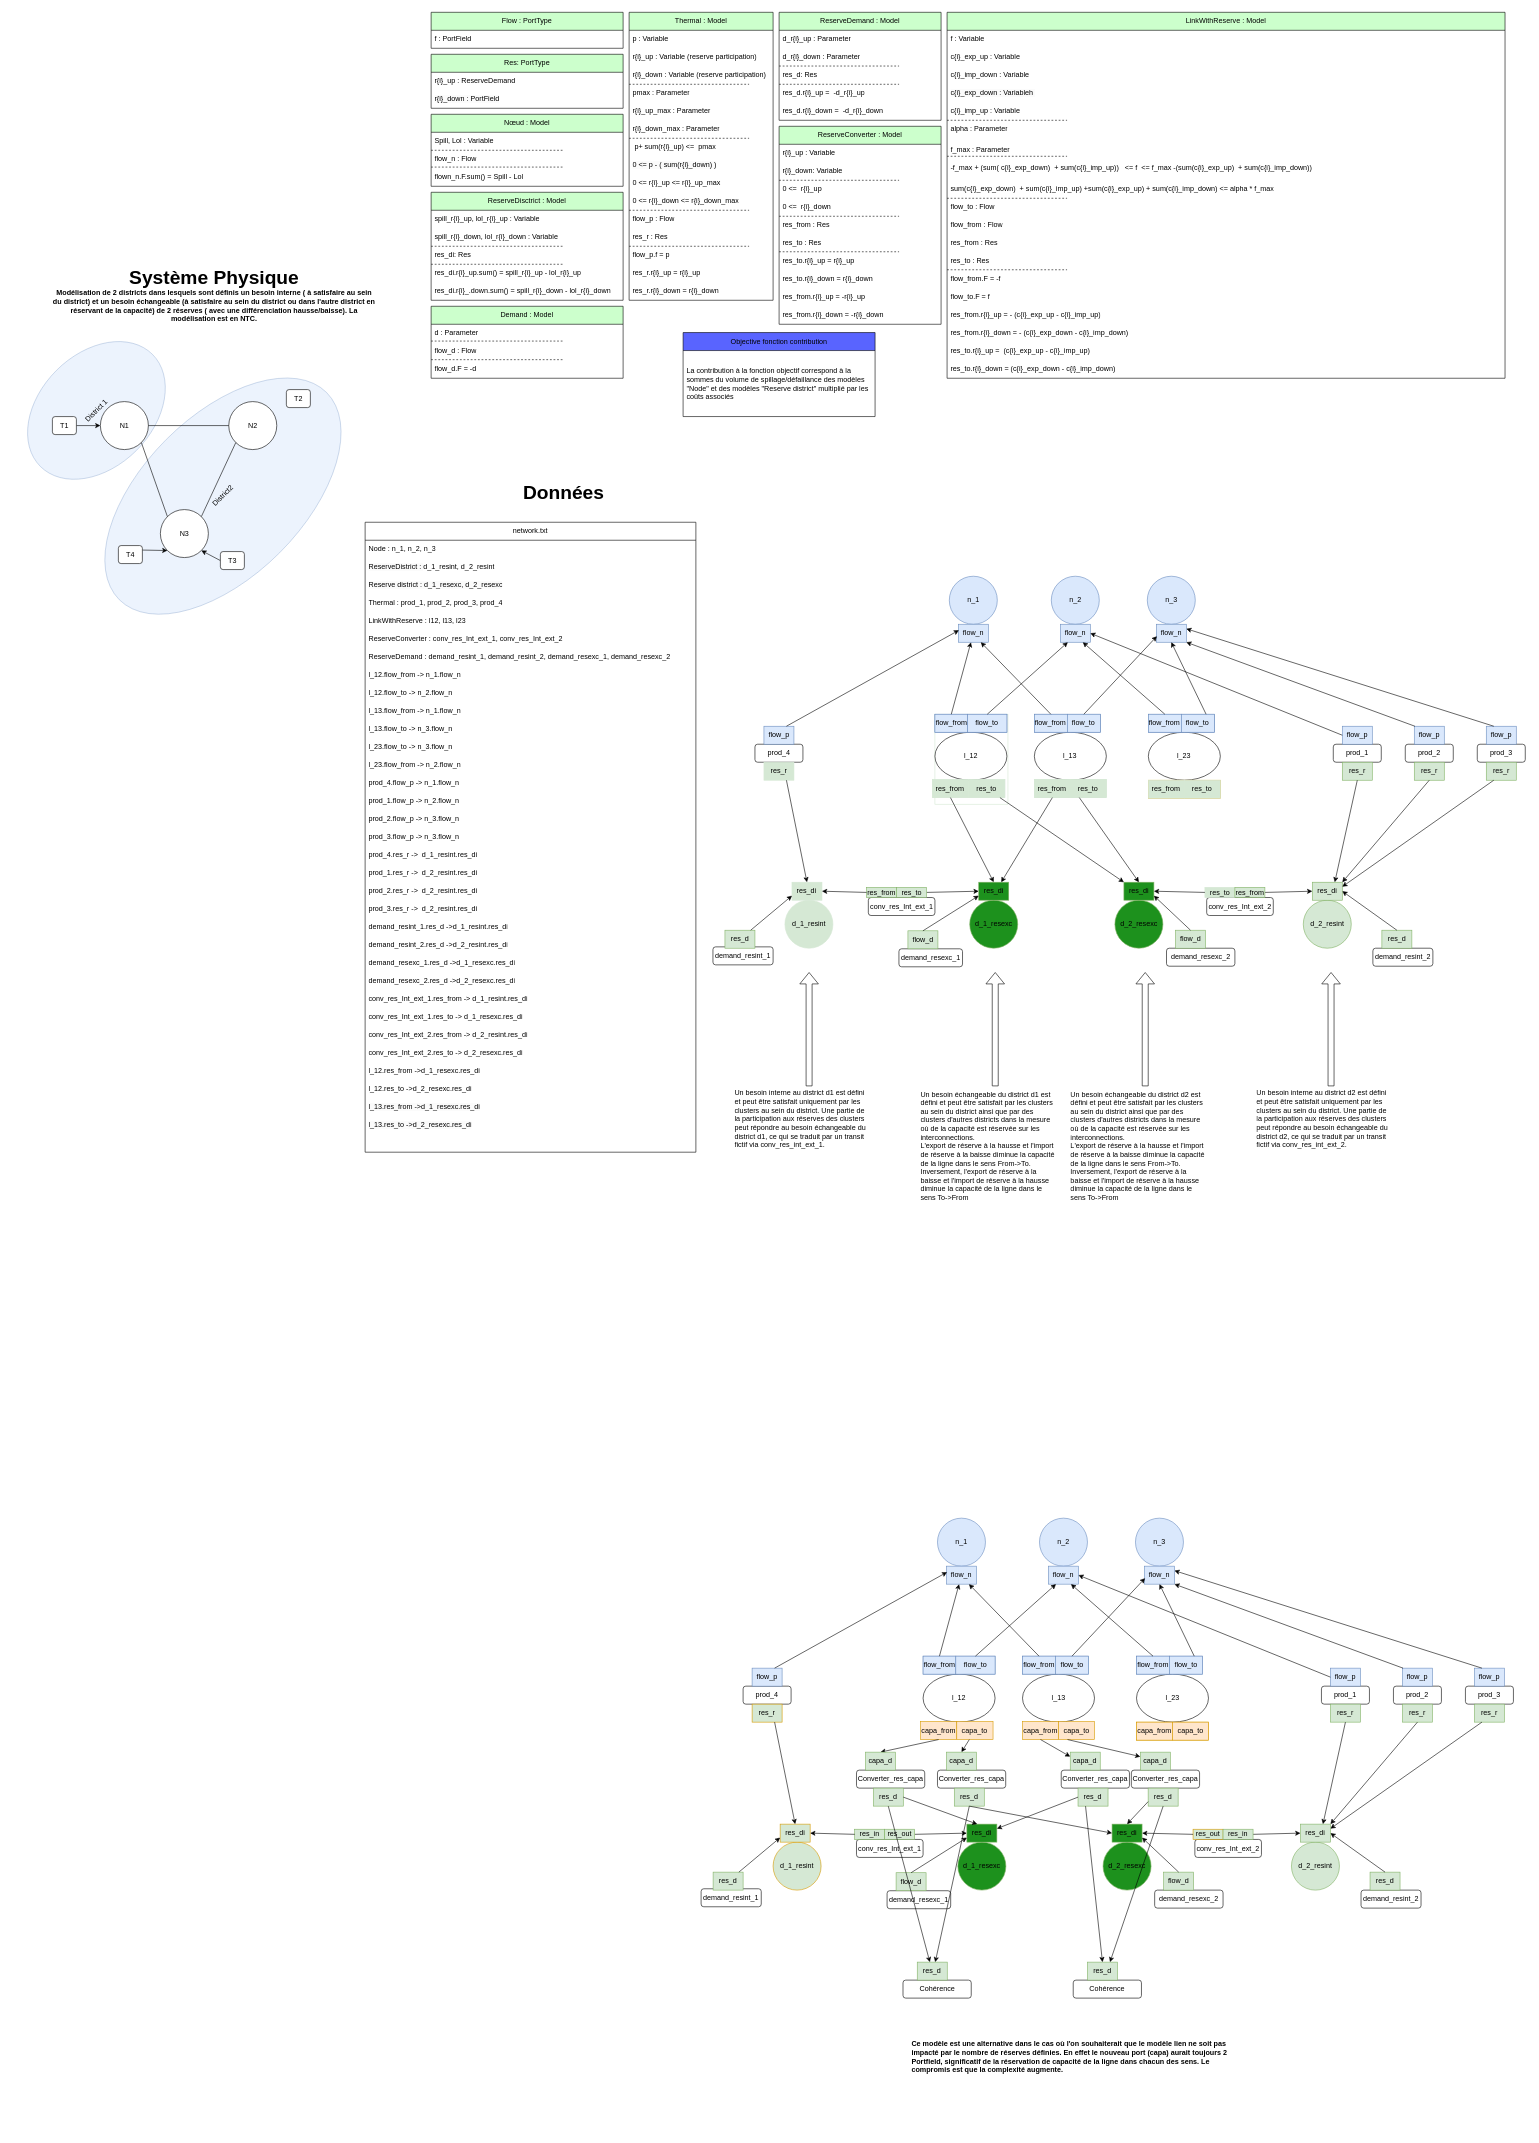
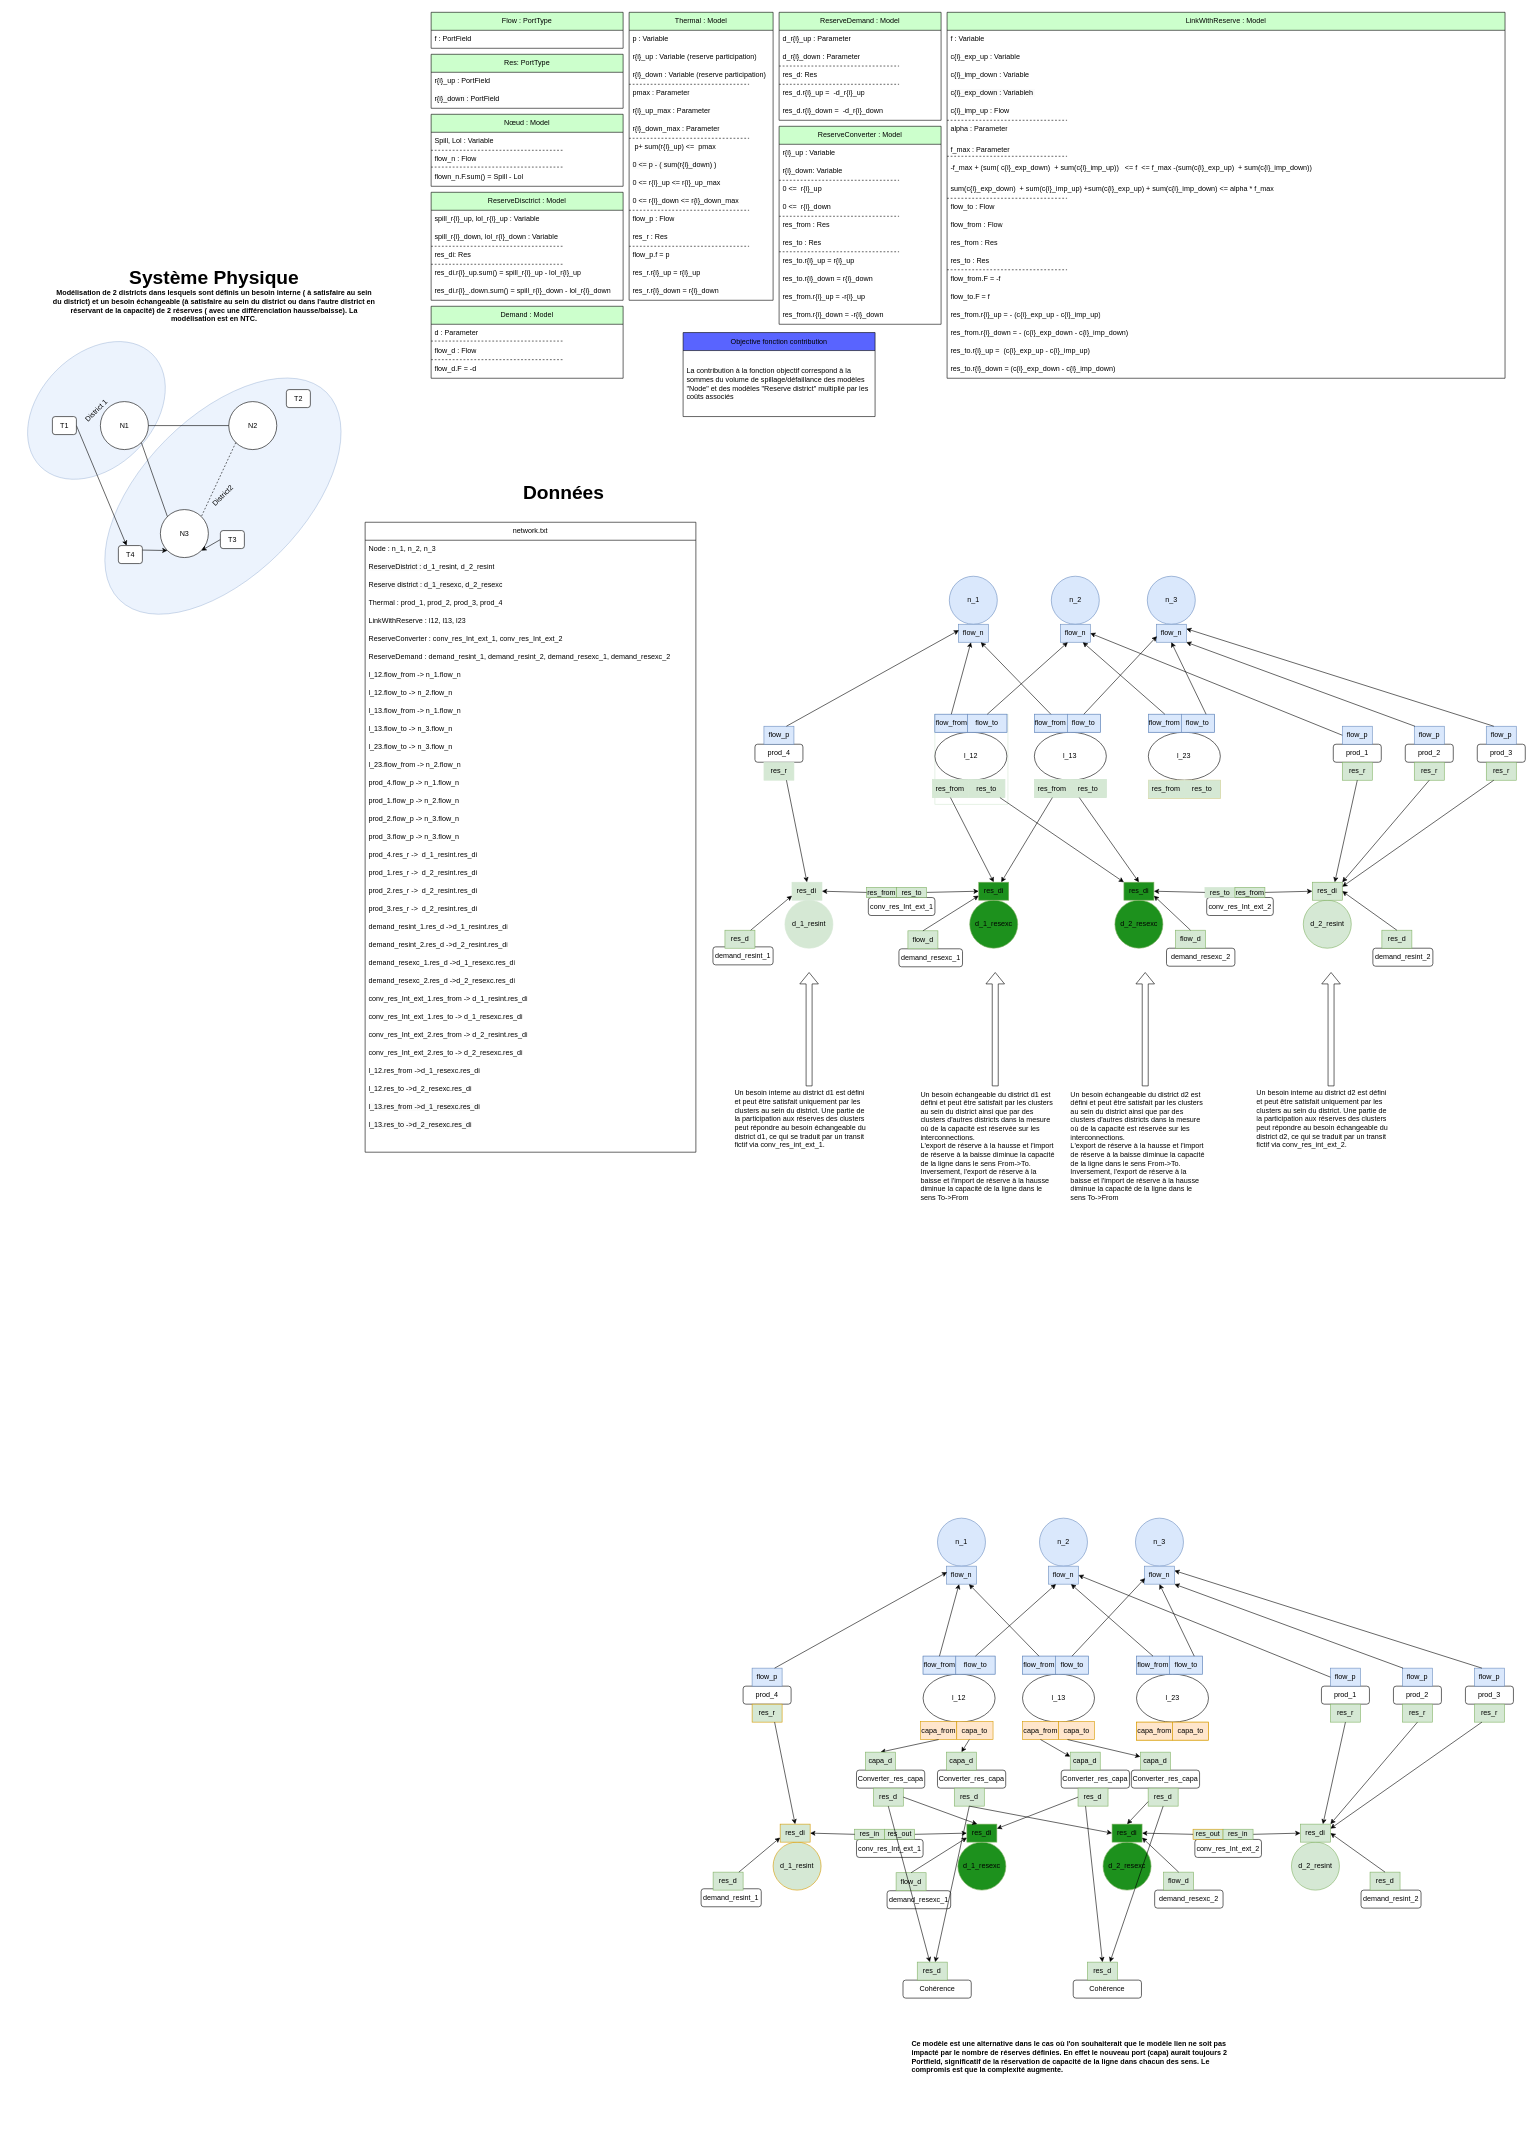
- <mxCell id="204" value="r{i}_up : ReserveDemand" style="text;strokeColor=none;fillColor=none;align=left;verticalAlign=middle;spacingLeft=4;spacingRight=4;overflow=hidden;points=[[0,0.5],[1,0.5]];portConstraint=eastwest;rotatable=0;whiteSpace=wrap;html=1;" parent="203" vertex="1"><mxGeometry y="30" width="320" height="30" as="geometry" /></mxCell>
+ <mxCell id="204" value="r{i}_up : PortField" style="text;strokeColor=none;fillColor=none;align=left;verticalAlign=middle;spacingLeft=4;spacingRight=4;overflow=hidden;points=[[0,0.5],[1,0.5]];portConstraint=eastwest;rotatable=0;whiteSpace=wrap;html=1;" parent="203" vertex="1"><mxGeometry y="30" width="320" height="30" as="geometry" /></mxCell>
- <mxCell id="170" value="c{i}_imp_up : Variable&amp;nbsp;" style="text;strokeColor=none;fillColor=none;align=left;verticalAlign=middle;spacingLeft=4;spacingRight=4;overflow=hidden;points=[[0,0.5],[1,0.5]];portConstraint=eastwest;rotatable=0;whiteSpace=wrap;html=1;" parent="165" vertex="1"><mxGeometry y="150" width="930" height="30" as="geometry" /></mxCell>
+ <mxCell id="170" value="c{i}_imp_up : Flow&amp;nbsp;" style="text;strokeColor=none;fillColor=none;align=left;verticalAlign=middle;spacingLeft=4;spacingRight=4;overflow=hidden;points=[[0,0.5],[1,0.5]];portConstraint=eastwest;rotatable=0;whiteSpace=wrap;html=1;" parent="165" vertex="1"><mxGeometry y="150" width="930" height="30" as="geometry" /></mxCell>
- <mxCell id="236" value="" style="endArrow=classic;html=1;rounded=0;entryX=0;entryY=0.5;entryDx=0;entryDy=0;exitX=1;exitY=0.5;exitDx=0;exitDy=0;" parent="1" source="239" target="230" edge="1"><mxGeometry width="50" height="50" relative="1" as="geometry"><mxPoint x="68.71" y="708.87" as="sourcePoint" /><mxPoint x="438.71" y="898.87" as="targetPoint" /></mxGeometry></mxCell>
+ <mxCell id="236" value="" style="endArrow=classic;html=1;rounded=0;exitX=1;exitY=0.5;exitDx=0;exitDy=0;" parent="1" source="239" target="242" edge="1"><mxGeometry width="50" height="50" relative="1" as="geometry"><mxPoint x="68.71" y="708.87" as="sourcePoint" /><mxPoint x="438.71" y="898.87" as="targetPoint" /></mxGeometry></mxCell>
- <mxCell id="235" value="" style="endArrow=none;html=1;rounded=0;exitX=0;exitY=1;exitDx=0;exitDy=0;entryX=1;entryY=0;entryDx=0;entryDy=0;" parent="1" source="231" target="232" edge="1"><mxGeometry width="50" height="50" relative="1" as="geometry"><mxPoint x="208.71" y="758.87" as="sourcePoint" /><mxPoint x="270.71" y="860.87" as="targetPoint" /></mxGeometry></mxCell>
+ <mxCell id="235" value="" style="endArrow=none;html=1;rounded=0;exitX=0;exitY=1;exitDx=0;exitDy=0;entryX=1;entryY=0;entryDx=0;entryDy=0;dashed=1;" parent="1" source="231" target="232" edge="1"><mxGeometry width="50" height="50" relative="1" as="geometry"><mxPoint x="208.71" y="758.87" as="sourcePoint" /><mxPoint x="270.71" y="860.87" as="targetPoint" /></mxGeometry></mxCell>
- <mxCell id="241" value="T3" style="rounded=1;whiteSpace=wrap;html=1;" parent="1" vertex="1"><mxGeometry x="358.71" y="918.87" width="40" height="30" as="geometry" /></mxCell>
+ <mxCell id="241" value="T3" style="rounded=1;whiteSpace=wrap;html=1;" parent="1" vertex="1"><mxGeometry x="358.71" y="883.87" width="40" height="30" as="geometry" /></mxCell>
